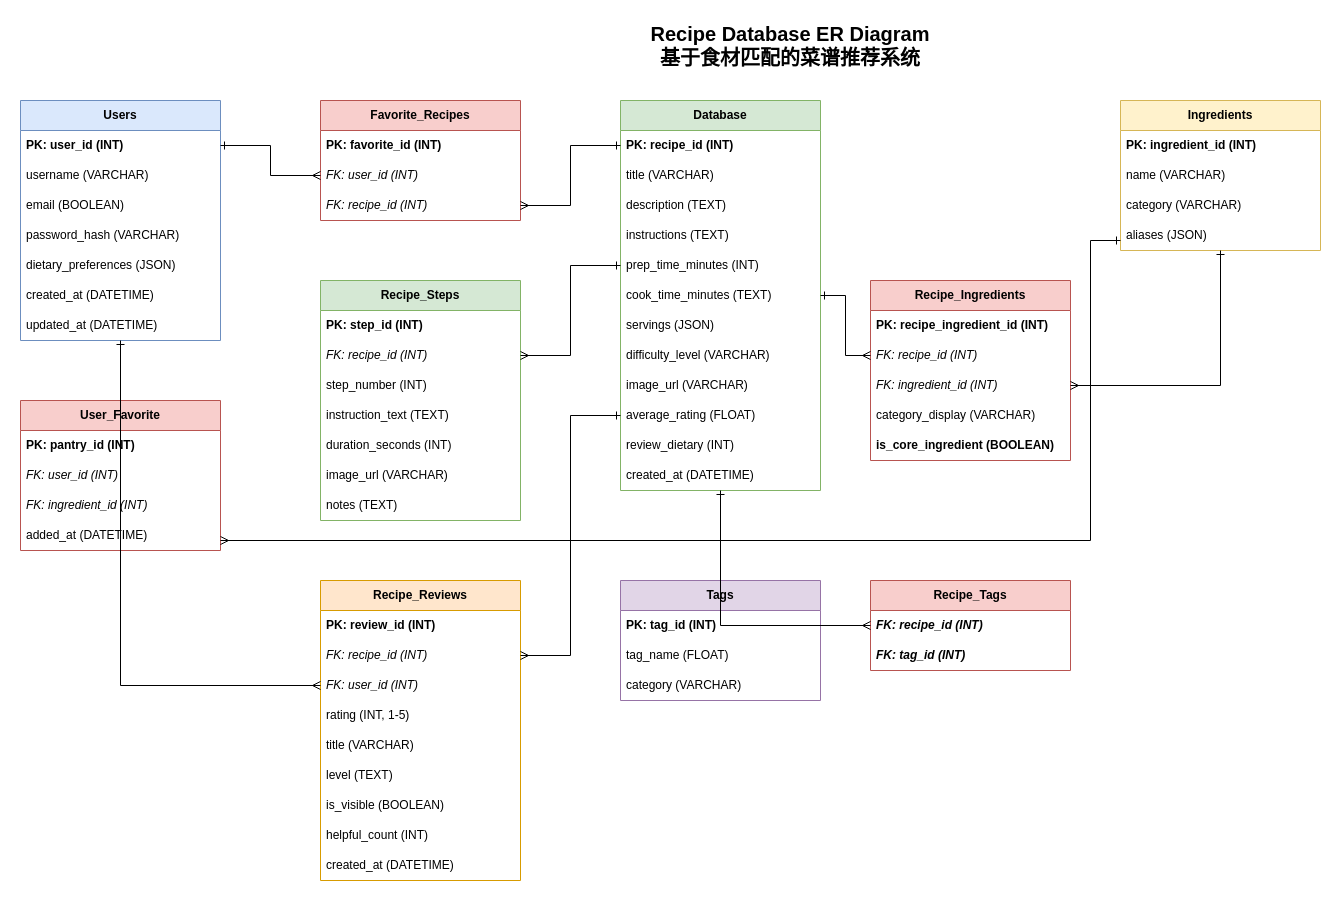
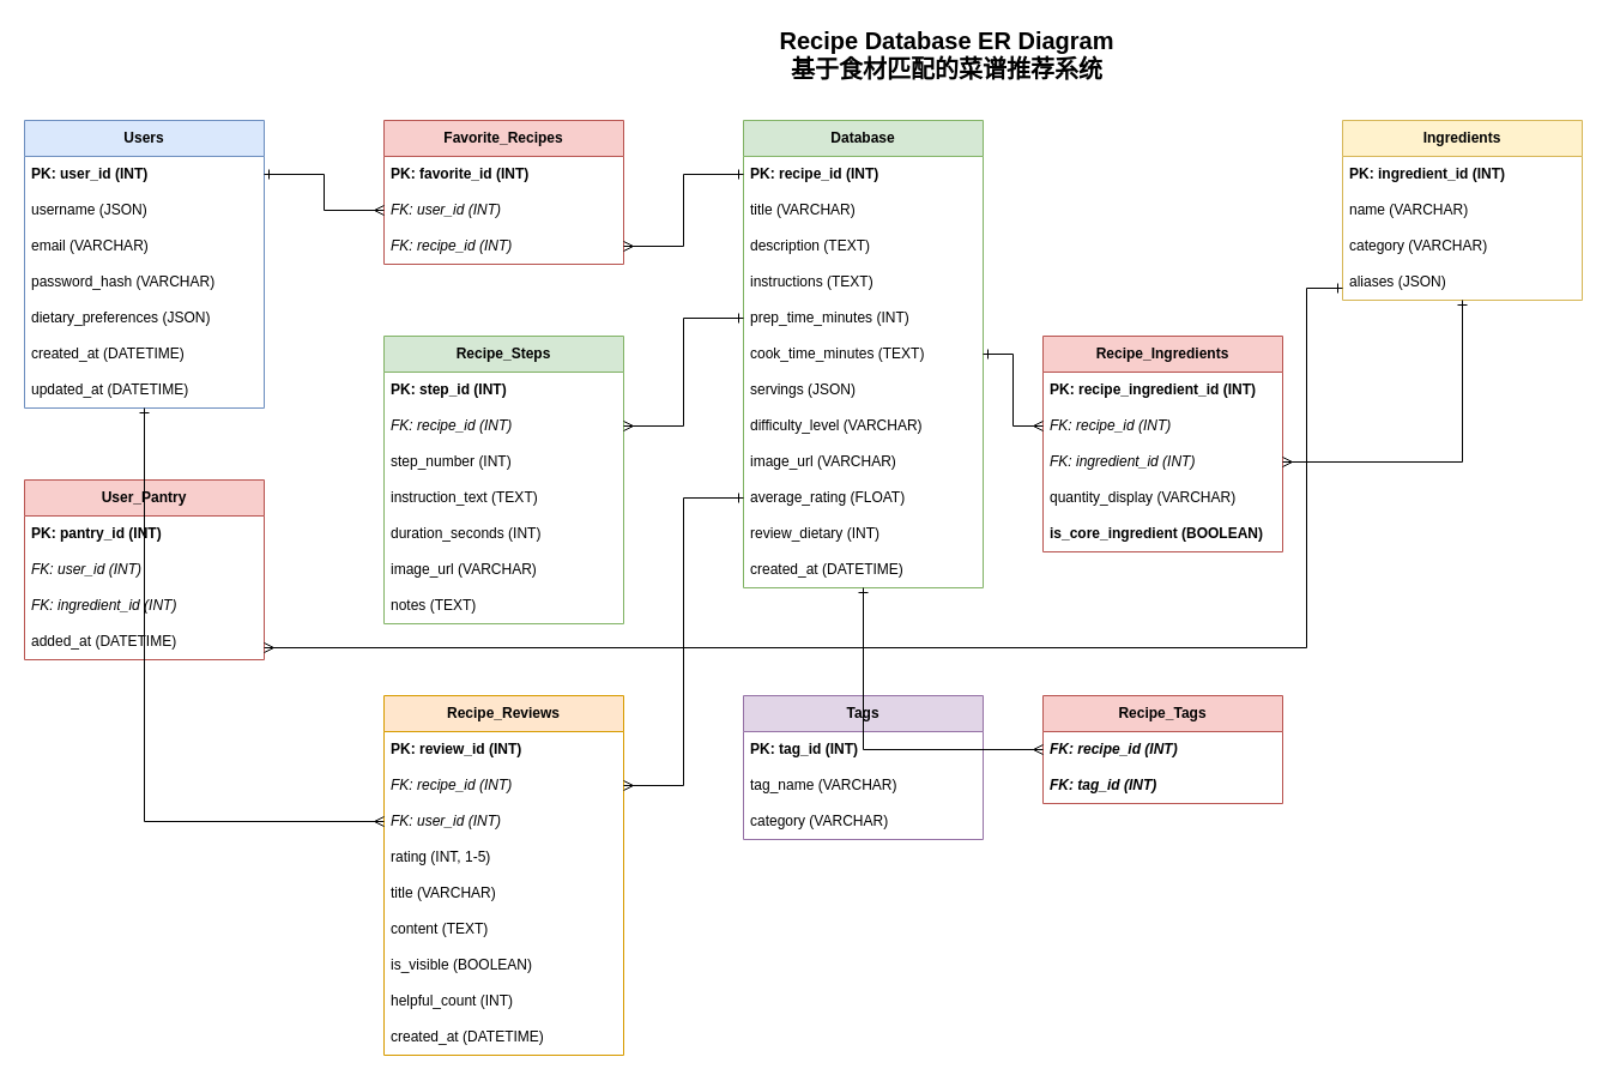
- <mxCell id="4" value="username (VARCHAR)" style="text;strokeColor=none;fillColor=none;align=left;verticalAlign=middle;spacingLeft=4;spacingRight=4;overflow=hidden;points=[[0,0.5],[1,0.5]];portConstraint=eastwest;rotatable=0;whiteSpace=wrap;html=1;" parent="2" vertex="1"><mxGeometry y="60" width="200" height="30" as="geometry" /></mxCell>
+ <mxCell id="4" value="username (JSON)" style="text;strokeColor=none;fillColor=none;align=left;verticalAlign=middle;spacingLeft=4;spacingRight=4;overflow=hidden;points=[[0,0.5],[1,0.5]];portConstraint=eastwest;rotatable=0;whiteSpace=wrap;html=1;" parent="2" vertex="1"><mxGeometry y="60" width="200" height="30" as="geometry" /></mxCell>
- <mxCell id="5" value="email (BOOLEAN)" style="text;strokeColor=none;fillColor=none;align=left;verticalAlign=middle;spacingLeft=4;spacingRight=4;overflow=hidden;points=[[0,0.5],[1,0.5]];portConstraint=eastwest;rotatable=0;whiteSpace=wrap;html=1;" parent="2" vertex="1"><mxGeometry y="90" width="200" height="30" as="geometry" /></mxCell>
+ <mxCell id="5" value="email (VARCHAR)" style="text;strokeColor=none;fillColor=none;align=left;verticalAlign=middle;spacingLeft=4;spacingRight=4;overflow=hidden;points=[[0,0.5],[1,0.5]];portConstraint=eastwest;rotatable=0;whiteSpace=wrap;html=1;" parent="2" vertex="1"><mxGeometry y="90" width="200" height="30" as="geometry" /></mxCell>
- <mxCell id="53" value="User_Favorite" style="swimlane;fontStyle=1;childLayout=stackLayout;horizontal=1;startSize=30;horizontalStack=0;resizeParent=1;resizeParentMax=0;resizeLast=0;collapsible=1;marginBottom=0;whiteSpace=wrap;html=1;fillColor=#f8cecc;strokeColor=#b85450;" parent="1" vertex="1"><mxGeometry x="20" y="400" width="200" height="150" as="geometry" /></mxCell>
+ <mxCell id="53" value="User_Pantry" style="swimlane;fontStyle=1;childLayout=stackLayout;horizontal=1;startSize=30;horizontalStack=0;resizeParent=1;resizeParentMax=0;resizeLast=0;collapsible=1;marginBottom=0;whiteSpace=wrap;html=1;fillColor=#f8cecc;strokeColor=#b85450;" parent="1" vertex="1"><mxGeometry x="20" y="400" width="200" height="150" as="geometry" /></mxCell>
- <mxCell id="32" value="category_display (VARCHAR)" style="text;strokeColor=none;fillColor=none;align=left;verticalAlign=middle;spacingLeft=4;spacingRight=4;overflow=hidden;points=[[0,0.5],[1,0.5]];portConstraint=eastwest;rotatable=0;whiteSpace=wrap;html=1;" parent="28" vertex="1"><mxGeometry y="120" width="200" height="30" as="geometry" /></mxCell>
+ <mxCell id="32" value="quantity_display (VARCHAR)" style="text;strokeColor=none;fillColor=none;align=left;verticalAlign=middle;spacingLeft=4;spacingRight=4;overflow=hidden;points=[[0,0.5],[1,0.5]];portConstraint=eastwest;rotatable=0;whiteSpace=wrap;html=1;" parent="28" vertex="1"><mxGeometry y="120" width="200" height="30" as="geometry" /></mxCell>
- <mxCell id="36" value="tag_name (FLOAT)" style="text;strokeColor=none;fillColor=none;align=left;verticalAlign=middle;spacingLeft=4;spacingRight=4;overflow=hidden;points=[[0,0.5],[1,0.5]];portConstraint=eastwest;rotatable=0;whiteSpace=wrap;html=1;" parent="34" vertex="1"><mxGeometry y="60" width="200" height="30" as="geometry" /></mxCell>
+ <mxCell id="36" value="tag_name (VARCHAR)" style="text;strokeColor=none;fillColor=none;align=left;verticalAlign=middle;spacingLeft=4;spacingRight=4;overflow=hidden;points=[[0,0.5],[1,0.5]];portConstraint=eastwest;rotatable=0;whiteSpace=wrap;html=1;" parent="34" vertex="1"><mxGeometry y="60" width="200" height="30" as="geometry" /></mxCell>
- <mxCell id="64" value="level (TEXT)" style="text;strokeColor=none;fillColor=none;align=left;verticalAlign=middle;spacingLeft=4;spacingRight=4;overflow=hidden;points=[[0,0.5],[1,0.5]];portConstraint=eastwest;rotatable=0;whiteSpace=wrap;html=1;" parent="58" vertex="1"><mxGeometry y="180" width="200" height="30" as="geometry" /></mxCell>
+ <mxCell id="64" value="content (TEXT)" style="text;strokeColor=none;fillColor=none;align=left;verticalAlign=middle;spacingLeft=4;spacingRight=4;overflow=hidden;points=[[0,0.5],[1,0.5]];portConstraint=eastwest;rotatable=0;whiteSpace=wrap;html=1;" parent="58" vertex="1"><mxGeometry y="180" width="200" height="30" as="geometry" /></mxCell>
